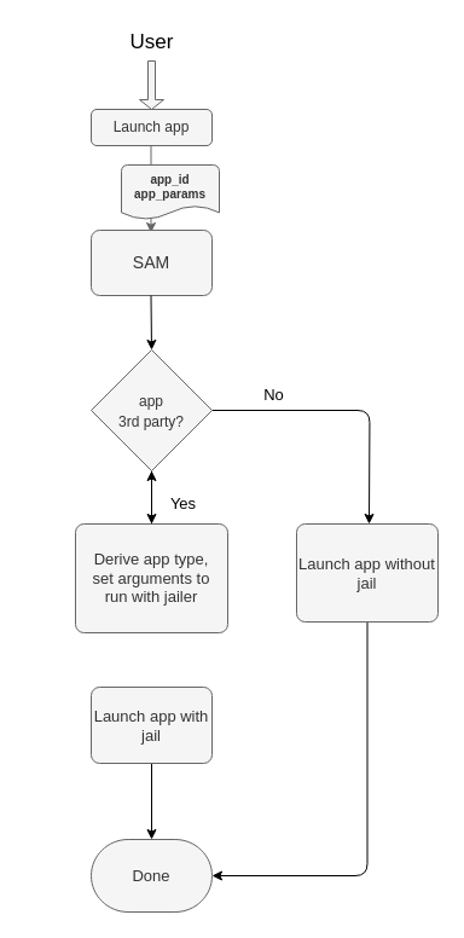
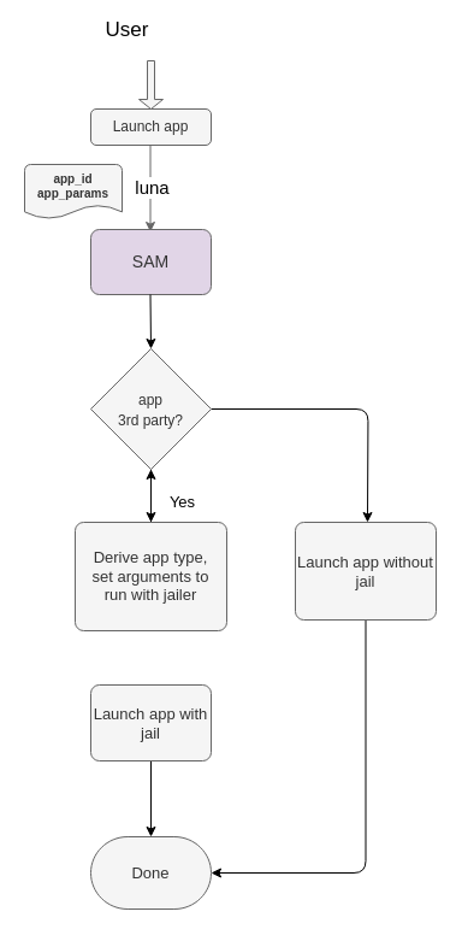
- <mxCell id="4" value="User" style="text;strokeColor=none;fillColor=none;html=1;fontSize=17;fontStyle=0;verticalAlign=middle;align=center;" vertex="1" parent="1"><mxGeometry x="75" y="20" width="100" height="30" as="geometry" /></mxCell>
+ <mxCell id="4" value="User" style="text;strokeColor=none;fillColor=none;html=1;fontSize=17;fontStyle=0;verticalAlign=middle;align=center;" vertex="1" parent="1"><mxGeometry x="55" y="10" width="100" height="30" as="geometry" /></mxCell>
- <mxCell id="7" value="app_id&lt;br style=&quot;font-size: 10px;&quot;&gt;app_params" style="strokeWidth=1;html=1;shape=mxgraph.flowchart.document2;whiteSpace=wrap;size=0.25;fontSize=10;verticalAlign=top;horizontal=1;fontStyle=1;fillColor=#f5f5f5;fontColor=#333333;strokeColor=#666666;" vertex="1" parent="1"><mxGeometry x="100" y="136" width="81" height="45" as="geometry" /></mxCell>
+ <mxCell id="7" value="app_id&lt;br style=&quot;font-size: 10px;&quot;&gt;app_params" style="strokeWidth=1;html=1;shape=mxgraph.flowchart.document2;whiteSpace=wrap;size=0.25;fontSize=10;verticalAlign=top;horizontal=1;fontStyle=1;fillColor=#f5f5f5;fontColor=#333333;strokeColor=#666666;" vertex="1" parent="1"><mxGeometry x="20" y="136" width="81" height="45" as="geometry" /></mxCell>
- <mxCell id="8" value="&lt;font style=&quot;font-size: 14px&quot;&gt;SAM&lt;/font&gt;" style="rounded=1;whiteSpace=wrap;html=1;absoluteArcSize=1;arcSize=14;strokeWidth=1;labelBorderColor=none;fontSize=10;fillColor=#f5f5f5;fontColor=#333333;strokeColor=#666666;" vertex="1" parent="1"><mxGeometry x="75" y="190" width="100" height="54" as="geometry" /></mxCell>
+ <mxCell id="8" value="&lt;font style=&quot;font-size: 14px&quot;&gt;SAM&lt;/font&gt;" style="rounded=1;whiteSpace=wrap;html=1;absoluteArcSize=1;arcSize=14;strokeWidth=1;labelBorderColor=none;fontSize=10;fillColor=#e1d5e7;fontColor=#333333;strokeColor=#666666;" vertex="1" parent="1"><mxGeometry x="75" y="190" width="100" height="54" as="geometry" /></mxCell>
- <mxCell id="13" value="No" style="text;resizable=0;autosize=1;align=center;verticalAlign=middle;points=[];fillColor=none;strokeColor=none;rounded=0;labelBorderColor=none;fontSize=13;html=1;horizontal=1;" vertex="1" parent="1"><mxGeometry x="212" y="317" width="27" height="18" as="geometry" /></mxCell>
